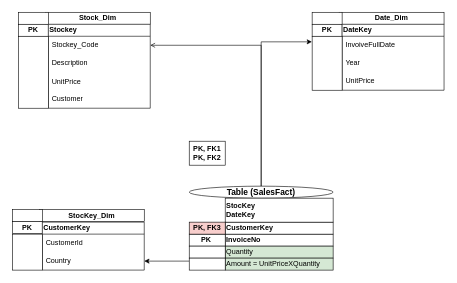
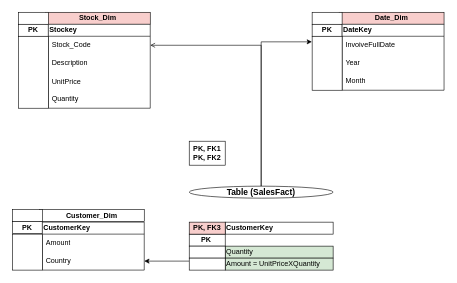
- <mxCell id="5" value="&lt;b&gt;Stock_Dim&lt;/b&gt;" style="rounded=0;whiteSpace=wrap;html=1;" parent="1" vertex="1"><mxGeometry x="75" y="20" width="175" height="20" as="geometry" /></mxCell>
+ <mxCell id="5" value="&lt;b&gt;Stock_Dim&lt;/b&gt;" style="rounded=0;whiteSpace=wrap;html=1;fillColor=#f8cecc;" parent="1" vertex="1"><mxGeometry x="75" y="20" width="175" height="20" as="geometry" /></mxCell>
- <mxCell id="22" value="&lt;b&gt;Date_Dim&lt;/b&gt;" style="rounded=0;whiteSpace=wrap;html=1;" parent="1" vertex="1"><mxGeometry x="565" y="20" width="175" height="20" as="geometry" /></mxCell>
+ <mxCell id="22" value="&lt;b&gt;Date_Dim&lt;/b&gt;" style="rounded=0;whiteSpace=wrap;html=1;fillColor=#f8cecc;" parent="1" vertex="1"><mxGeometry x="565" y="20" width="175" height="20" as="geometry" /></mxCell>
- <mxCell id="9" value="Stockey_Code" style="text;strokeColor=none;fillColor=none;align=left;verticalAlign=middle;spacingLeft=4;spacingRight=4;overflow=hidden;points=[[0,0.5],[1,0.5]];portConstraint=eastwest;rotatable=0;whiteSpace=wrap;html=1;" parent="8" vertex="1"><mxGeometry y="20" width="170" height="30" as="geometry" /></mxCell>
+ <mxCell id="9" value="Stock_Code" style="text;strokeColor=none;fillColor=none;align=left;verticalAlign=middle;spacingLeft=4;spacingRight=4;overflow=hidden;points=[[0,0.5],[1,0.5]];portConstraint=eastwest;rotatable=0;whiteSpace=wrap;html=1;" parent="8" vertex="1"><mxGeometry y="20" width="170" height="30" as="geometry" /></mxCell>
- <mxCell id="28" value="UnitPrice" style="text;strokeColor=none;fillColor=none;align=left;verticalAlign=middle;spacingLeft=4;spacingRight=4;overflow=hidden;points=[[0,0.5],[1,0.5]];portConstraint=eastwest;rotatable=0;whiteSpace=wrap;html=1;" parent="25" vertex="1"><mxGeometry y="80" width="170" height="30" as="geometry" /></mxCell>
+ <mxCell id="28" value="Month" style="text;strokeColor=none;fillColor=none;align=left;verticalAlign=middle;spacingLeft=4;spacingRight=4;overflow=hidden;points=[[0,0.5],[1,0.5]];portConstraint=eastwest;rotatable=0;whiteSpace=wrap;html=1;" parent="25" vertex="1"><mxGeometry y="80" width="170" height="30" as="geometry" /></mxCell>
- <mxCell id="11" value="UnitPrice&lt;div&gt;&lt;br&gt;&lt;div&gt;Customer&lt;/div&gt;&lt;/div&gt;" style="text;strokeColor=none;fillColor=none;align=left;verticalAlign=middle;spacingLeft=4;spacingRight=4;overflow=hidden;points=[[0,0.5],[1,0.5]];portConstraint=eastwest;rotatable=0;whiteSpace=wrap;html=1;" parent="8" vertex="1"><mxGeometry y="80" width="170" height="60" as="geometry" /></mxCell>
+ <mxCell id="11" value="UnitPrice&lt;div&gt;&lt;br&gt;&lt;div&gt;Quantity&lt;/div&gt;&lt;/div&gt;" style="text;strokeColor=none;fillColor=none;align=left;verticalAlign=middle;spacingLeft=4;spacingRight=4;overflow=hidden;points=[[0,0.5],[1,0.5]];portConstraint=eastwest;rotatable=0;whiteSpace=wrap;html=1;" parent="8" vertex="1"><mxGeometry y="80" width="170" height="60" as="geometry" /></mxCell>
- <mxCell id="39" value="&lt;b&gt;StocKey&lt;/b&gt;&lt;div&gt;&lt;b&gt;DateKey&lt;/b&gt;&lt;/div&gt;" style="rounded=0;whiteSpace=wrap;html=1;align=left;" parent="1" vertex="1"><mxGeometry x="375" y="330" width="180" height="40" as="geometry" /></mxCell>
- <mxCell id="14" value="&lt;b&gt;StocKey_Dim&lt;/b&gt;" style="rounded=0;whiteSpace=wrap;html=1;" parent="1" vertex="1"><mxGeometry x="65" y="349" width="175" height="20" as="geometry" /></mxCell>
+ <mxCell id="14" value="&lt;b&gt;Customer_Dim&lt;/b&gt;" style="rounded=0;whiteSpace=wrap;html=1;" parent="1" vertex="1"><mxGeometry x="65" y="349" width="175" height="20" as="geometry" /></mxCell>
- <mxCell id="2" value="&lt;b&gt;InvoiceNo&lt;/b&gt;" style="rounded=0;whiteSpace=wrap;html=1;align=left;" parent="1" vertex="1"><mxGeometry x="375" y="390" width="180" height="20" as="geometry" /></mxCell>
- <mxCell id="18" value="CustomerId" style="text;strokeColor=none;fillColor=none;align=left;verticalAlign=middle;spacingLeft=4;spacingRight=4;overflow=hidden;points=[[0,0.5],[1,0.5]];portConstraint=eastwest;rotatable=0;whiteSpace=wrap;html=1;" parent="17" vertex="1"><mxGeometry y="20" width="170" height="30" as="geometry" /></mxCell>
+ <mxCell id="18" value="Amount" style="text;strokeColor=none;fillColor=none;align=left;verticalAlign=middle;spacingLeft=4;spacingRight=4;overflow=hidden;points=[[0,0.5],[1,0.5]];portConstraint=eastwest;rotatable=0;whiteSpace=wrap;html=1;" parent="17" vertex="1"><mxGeometry y="20" width="170" height="30" as="geometry" /></mxCell>
